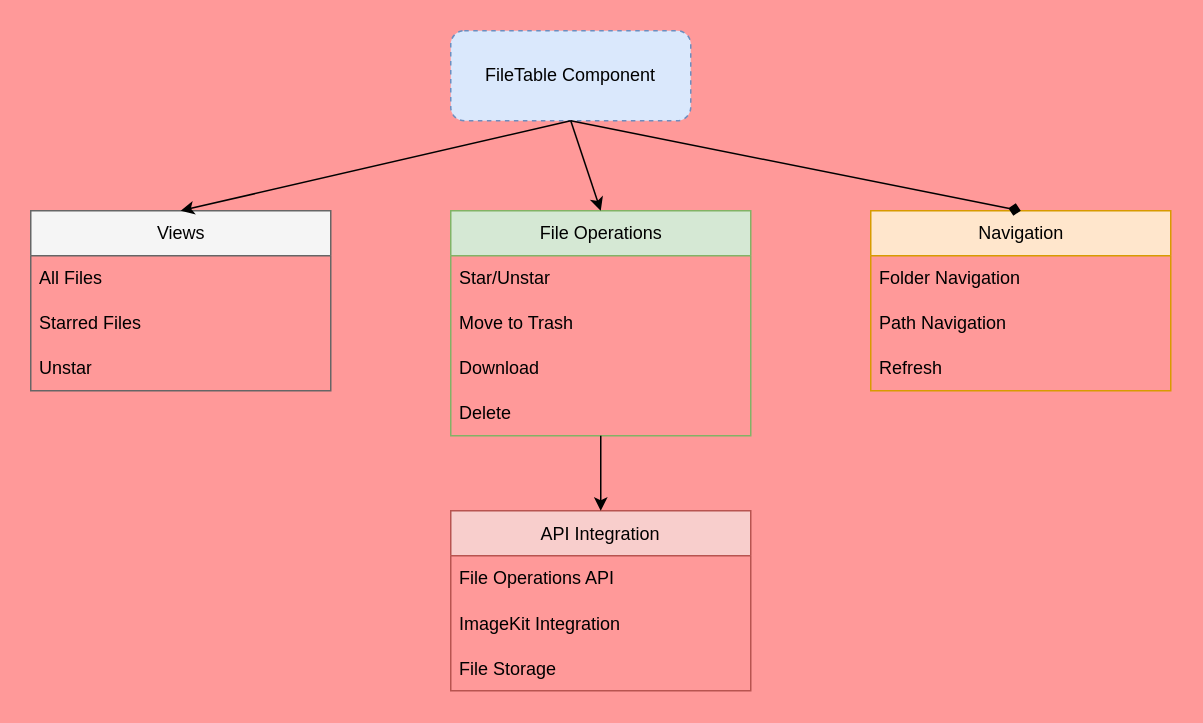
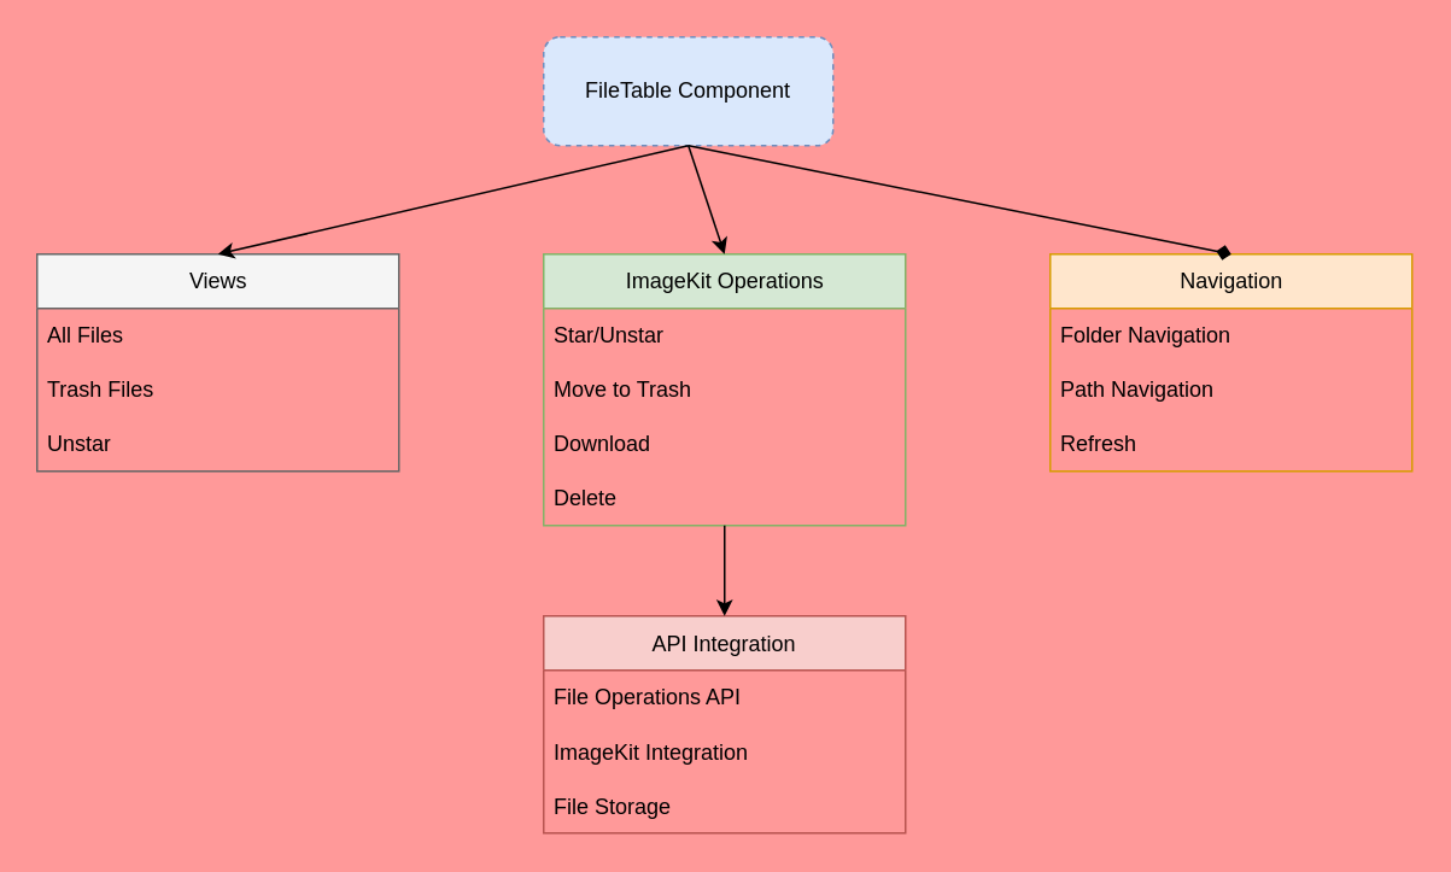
- <mxCell id="7" value="File Operations" style="swimlane;fontStyle=0;childLayout=stackLayout;horizontal=1;startSize=30;horizontalStack=0;resizeParent=1;resizeParentMax=0;resizeLast=0;collapsible=1;marginBottom=0;fillColor=#d5e8d4;strokeColor=#82b366;fontColor=#000000;html=1;" parent="1" vertex="1"><mxGeometry x="300" y="140" width="200" height="150" as="geometry" /></mxCell>
+ <mxCell id="7" value="ImageKit Operations" style="swimlane;fontStyle=0;childLayout=stackLayout;horizontal=1;startSize=30;horizontalStack=0;resizeParent=1;resizeParentMax=0;resizeLast=0;collapsible=1;marginBottom=0;fillColor=#d5e8d4;strokeColor=#82b366;fontColor=#000000;html=1;" parent="1" vertex="1"><mxGeometry x="300" y="140" width="200" height="150" as="geometry" /></mxCell>
- <mxCell id="5" value="Starred Files" style="text;strokeColor=none;fillColor=none;align=left;verticalAlign=middle;spacingLeft=4;spacingRight=4;overflow=hidden;points=[[0,0.5],[1,0.5]];portConstraint=eastwest;rotatable=0;fontColor=#000000;html=1;" parent="3" vertex="1"><mxGeometry y="60" width="200" height="30" as="geometry" /></mxCell>
+ <mxCell id="5" value="Trash Files" style="text;strokeColor=none;fillColor=none;align=left;verticalAlign=middle;spacingLeft=4;spacingRight=4;overflow=hidden;points=[[0,0.5],[1,0.5]];portConstraint=eastwest;rotatable=0;fontColor=#000000;html=1;" parent="3" vertex="1"><mxGeometry y="60" width="200" height="30" as="geometry" /></mxCell>
